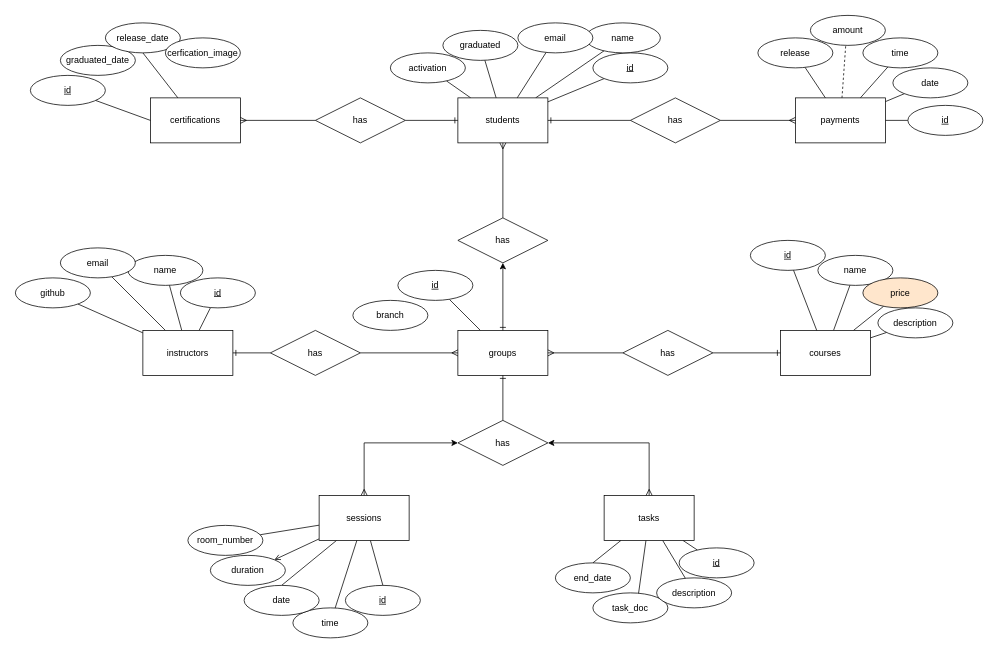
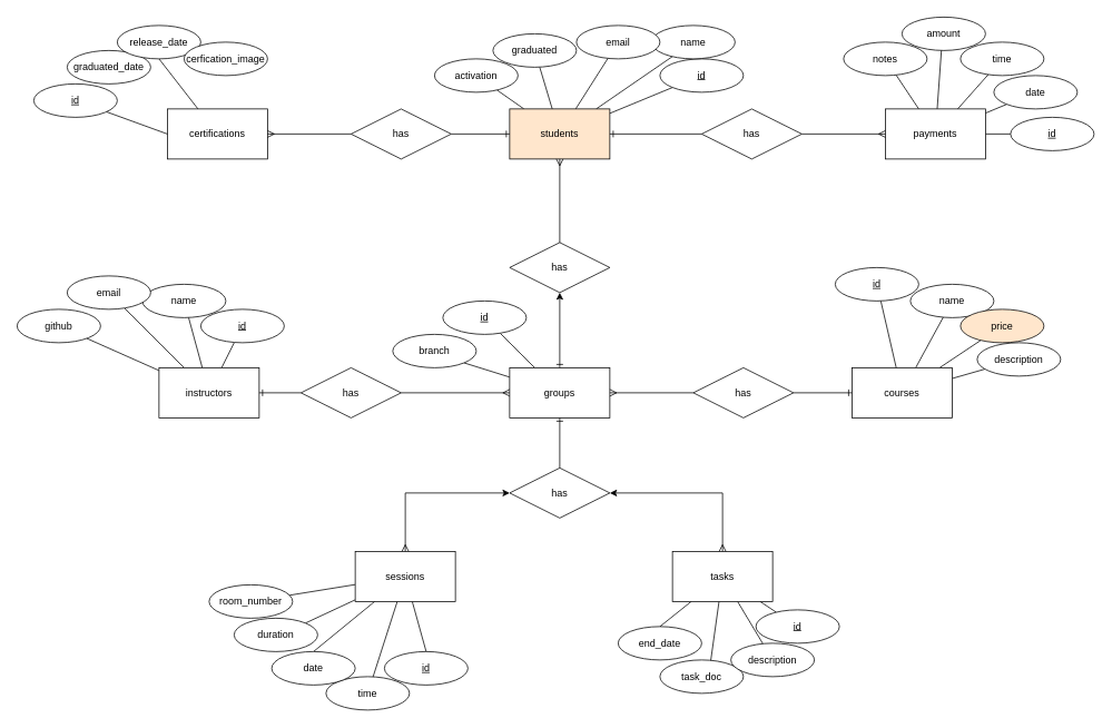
- <mxCell id="68" value="release" style="ellipse;whiteSpace=wrap;html=1;align=center;" vertex="1" parent="1"><mxGeometry x="1010" y="50" width="100" height="40" as="geometry" /></mxCell>
+ <mxCell id="68" value="notes" style="ellipse;whiteSpace=wrap;html=1;align=center;" vertex="1" parent="1"><mxGeometry x="1010" y="50" width="100" height="40" as="geometry" /></mxCell>
- <mxCell id="13" style="edgeStyle=none;rounded=0;orthogonalLoop=1;jettySize=auto;html=1;entryX=0.5;entryY=0;entryDx=0;entryDy=0;startArrow=none;startFill=0;endArrow=none;endFill=0;dashed=1;" edge="1" parent="1" source="17" target="65"><mxGeometry relative="1" as="geometry" /></mxCell>
+ <mxCell id="13" style="edgeStyle=none;rounded=0;orthogonalLoop=1;jettySize=auto;html=1;entryX=0.5;entryY=0;entryDx=0;entryDy=0;startArrow=none;startFill=0;endArrow=none;endFill=0;" edge="1" parent="1" source="17" target="65"><mxGeometry relative="1" as="geometry" /></mxCell>
- <mxCell id="9" value="students" style="rounded=0;whiteSpace=wrap;html=1;" vertex="1" parent="1"><mxGeometry x="610" y="130" width="120" height="60" as="geometry" /></mxCell>
+ <mxCell id="9" value="students" style="rounded=0;whiteSpace=wrap;html=1;fillColor=#ffe6cc;" vertex="1" parent="1"><mxGeometry x="610" y="130" width="120" height="60" as="geometry" /></mxCell>
+ <mxCell id="3" style="edgeStyle=none;rounded=0;orthogonalLoop=1;jettySize=auto;html=1;entryX=1;entryY=1;entryDx=0;entryDy=0;startArrow=none;startFill=0;endArrow=none;endFill=0;" edge="1" parent="1" source="4" target="52"><mxGeometry relative="1" as="geometry" /></mxCell>
- <mxCell id="35" value="courses" style="rounded=0;whiteSpace=wrap;html=1;" vertex="1" parent="1"><mxGeometry x="1040" y="440" width="120" height="60" as="geometry" /></mxCell>
+ <mxCell id="35" value="courses" style="rounded=0;whiteSpace=wrap;html=1;" vertex="1" parent="1"><mxGeometry x="1020" y="440" width="120" height="60" as="geometry" /></mxCell>
- <mxCell id="27" style="edgeStyle=none;rounded=0;orthogonalLoop=1;jettySize=auto;html=1;entryX=1;entryY=0;entryDx=0;entryDy=0;startArrow=none;startFill=0;endArrow=open;endFill=0;" edge="1" parent="1" source="28" target="77"><mxGeometry relative="1" as="geometry" /></mxCell>
+ <mxCell id="27" style="edgeStyle=none;rounded=0;orthogonalLoop=1;jettySize=auto;html=1;entryX=1;entryY=0;entryDx=0;entryDy=0;startArrow=none;startFill=0;endArrow=none;endFill=0;" edge="1" parent="1" source="28" target="77"><mxGeometry relative="1" as="geometry" /></mxCell>
